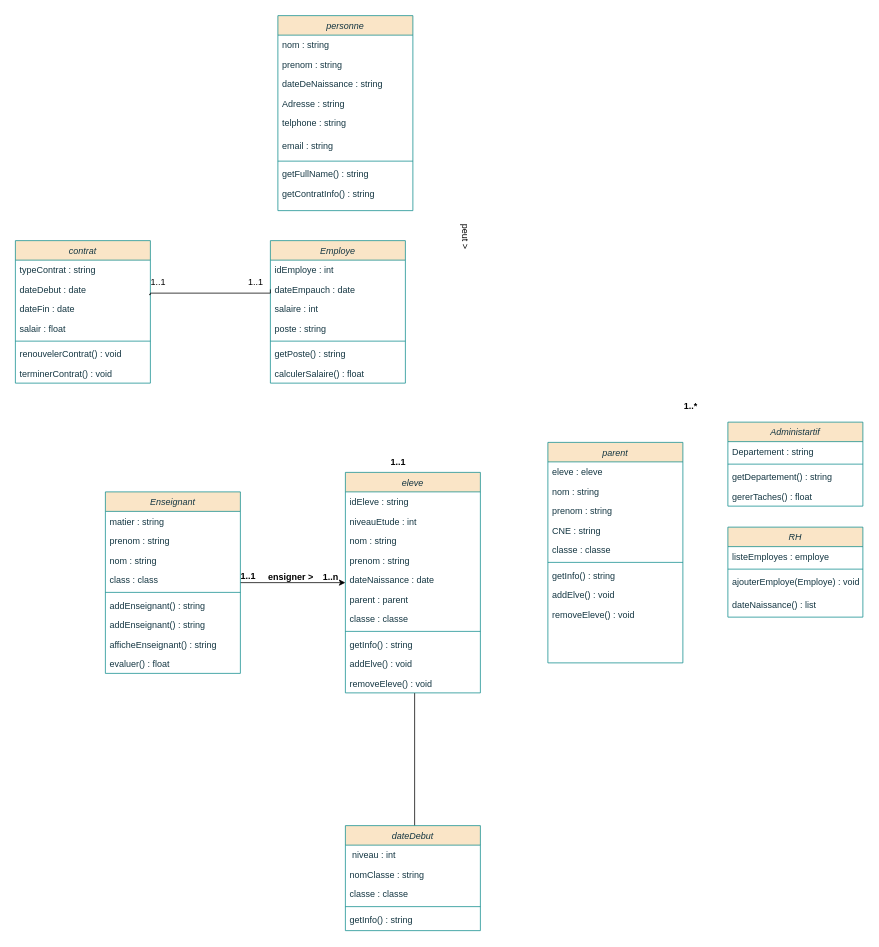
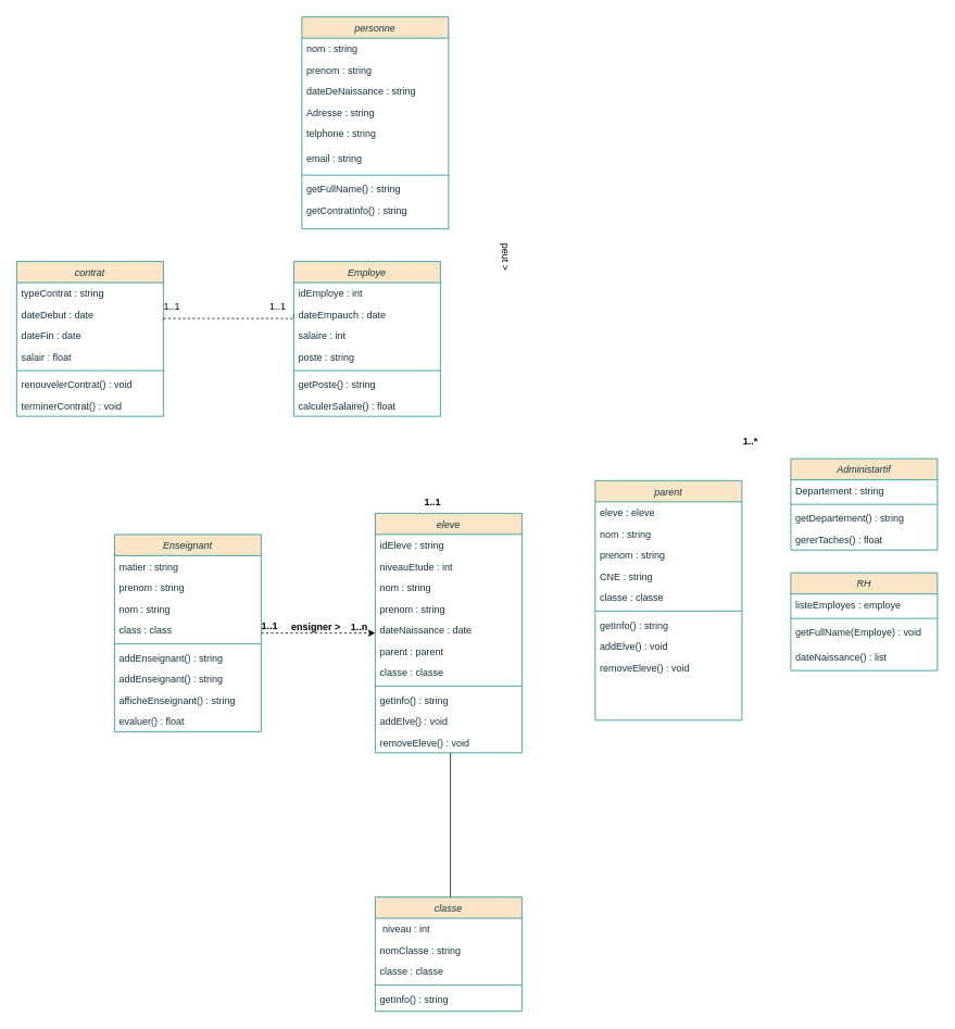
- <mxCell id="80" style="edgeStyle=orthogonalEdgeStyle;rounded=0;orthogonalLoop=1;jettySize=auto;html=1;entryX=0.99;entryY=0.769;entryDx=0;entryDy=0;endArrow=none;endFill=0;exitX=0;exitY=0.5;exitDx=0;exitDy=0;entryPerimeter=0;" parent="1" source="14" target="72" edge="1"><mxGeometry relative="1" as="geometry"><mxPoint x="350" y="395" as="sourcePoint" /><Array as="points"><mxPoint x="360" y="390" /><mxPoint x="200" y="390" /><mxPoint x="200" y="392" /></Array></mxGeometry></mxCell>
+ <mxCell id="80" style="edgeStyle=orthogonalEdgeStyle;rounded=0;orthogonalLoop=1;jettySize=auto;html=1;entryX=0.99;entryY=0.769;entryDx=0;entryDy=0;endArrow=none;endFill=0;exitX=0;exitY=0.5;exitDx=0;exitDy=0;entryPerimeter=0;dashed=1;" parent="1" source="14" target="72" edge="1"><mxGeometry relative="1" as="geometry"><mxPoint x="350" y="395" as="sourcePoint" /><Array as="points"><mxPoint x="360" y="390" /><mxPoint x="200" y="390" /><mxPoint x="200" y="392" /></Array></mxGeometry></mxCell>
- <mxCell id="20" style="edgeStyle=orthogonalEdgeStyle;rounded=0;orthogonalLoop=1;jettySize=auto;html=1;" parent="1" source="21" target="36" edge="1"><mxGeometry relative="1" as="geometry" /></mxCell>
+ <mxCell id="20" style="edgeStyle=orthogonalEdgeStyle;rounded=0;orthogonalLoop=1;jettySize=auto;html=1;dashed=1;" parent="1" source="21" target="36" edge="1"><mxGeometry relative="1" as="geometry" /></mxCell>
- <mxCell id="68" value="ajouterEmploye(Employe) : void   &#10;" style="text;align=left;verticalAlign=top;spacingLeft=4;spacingRight=4;overflow=hidden;rotatable=0;points=[[0,0.5],[1,0.5]];portConstraint=eastwest;labelBackgroundColor=none;fontColor=#143642;" parent="65" vertex="1"><mxGeometry y="60" width="180" height="30" as="geometry" /></mxCell>
+ <mxCell id="68" value="getFullName(Employe) : void   &#10;" style="text;align=left;verticalAlign=top;spacingLeft=4;spacingRight=4;overflow=hidden;rotatable=0;points=[[0,0.5],[1,0.5]];portConstraint=eastwest;labelBackgroundColor=none;fontColor=#143642;" parent="65" vertex="1"><mxGeometry y="60" width="180" height="30" as="geometry" /></mxCell>
- <mxCell id="49" value="dateDebut" style="swimlane;fontStyle=2;align=center;verticalAlign=top;childLayout=stackLayout;horizontal=1;startSize=26;horizontalStack=0;resizeParent=1;resizeLast=0;collapsible=1;marginBottom=0;rounded=0;shadow=0;strokeWidth=1;labelBackgroundColor=none;fillColor=#FAE5C7;strokeColor=#0F8B8D;fontColor=#143642;" parent="1" vertex="1"><mxGeometry x="460" y="1100" width="180" height="140" as="geometry"><mxRectangle x="230" y="140" width="160" height="26" as="alternateBounds" /></mxGeometry></mxCell>
+ <mxCell id="49" value="classe" style="swimlane;fontStyle=2;align=center;verticalAlign=top;childLayout=stackLayout;horizontal=1;startSize=26;horizontalStack=0;resizeParent=1;resizeLast=0;collapsible=1;marginBottom=0;rounded=0;shadow=0;strokeWidth=1;labelBackgroundColor=none;fillColor=#FAE5C7;strokeColor=#0F8B8D;fontColor=#143642;" parent="1" vertex="1"><mxGeometry x="460" y="1100" width="180" height="140" as="geometry"><mxRectangle x="230" y="140" width="160" height="26" as="alternateBounds" /></mxGeometry></mxCell>
